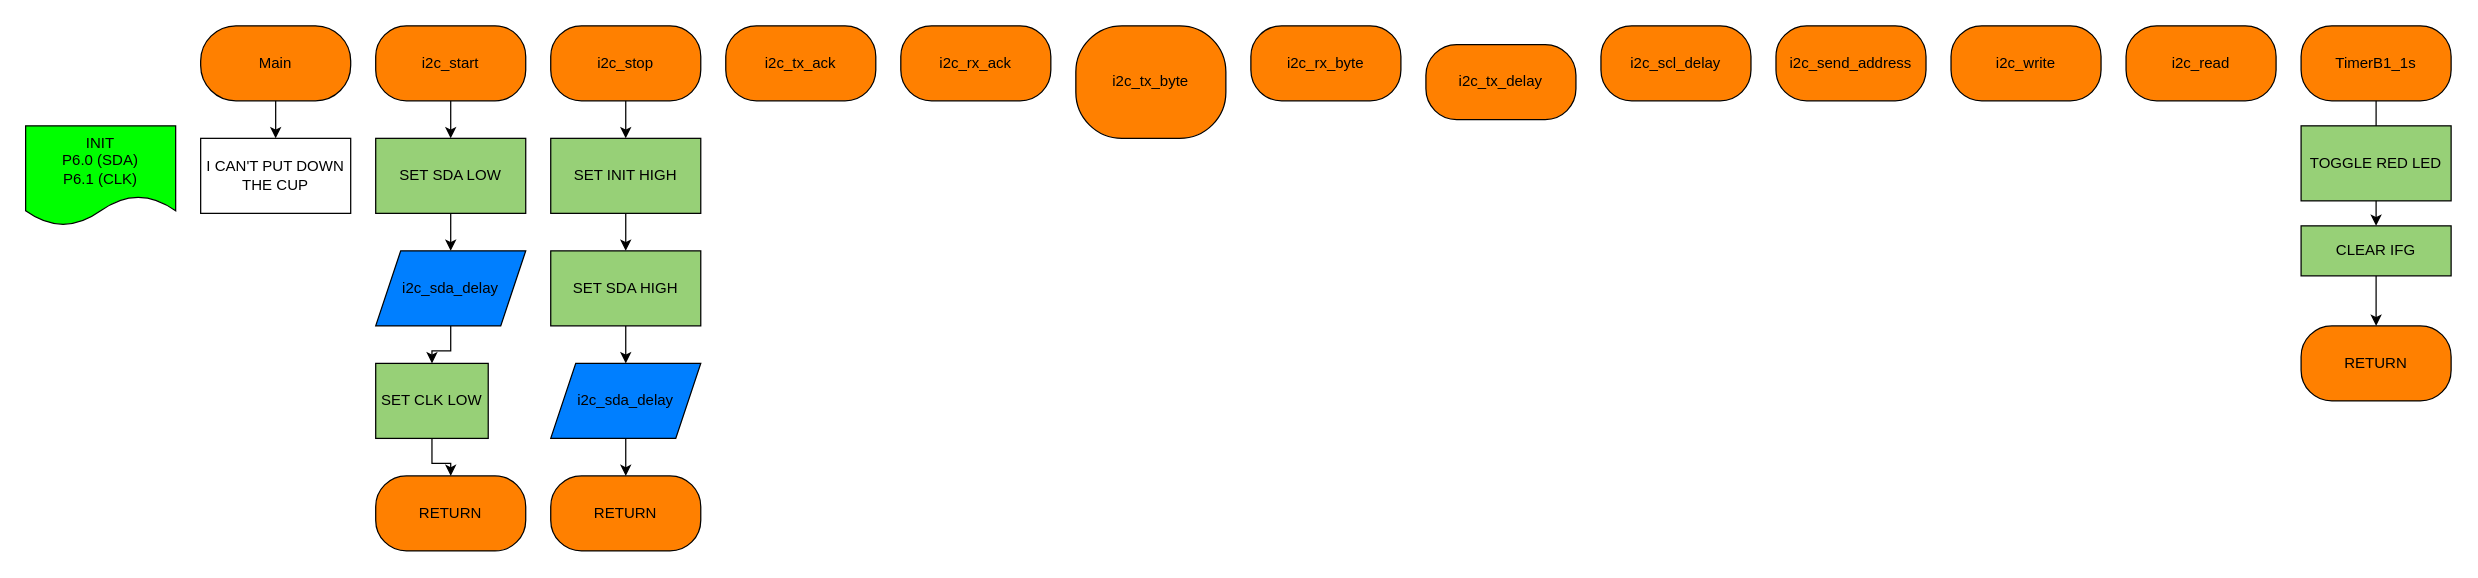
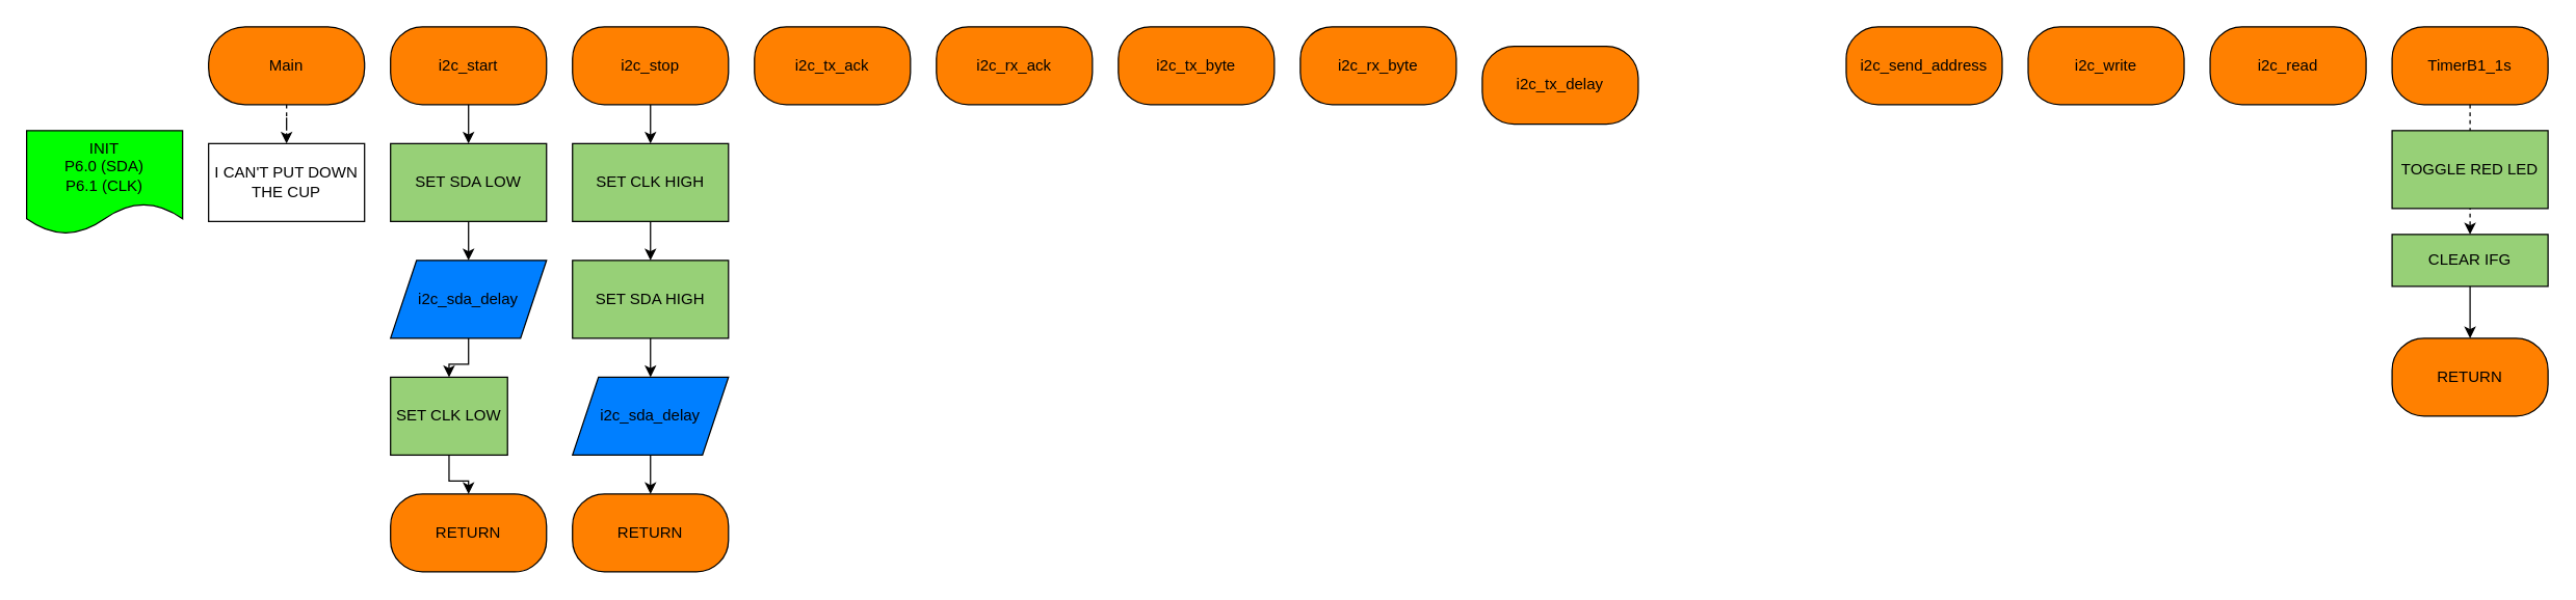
- <mxCell id="29" value="i2c_scl_delay" style="rounded=1;whiteSpace=wrap;html=1;fillColor=#FF8000;arcSize=41;" vertex="1" parent="1"><mxGeometry x="1280" y="20" width="120" height="60" as="geometry" /></mxCell>
- <mxCell id="26" value="i2c_tx_byte" style="rounded=1;whiteSpace=wrap;html=1;fillColor=#FF8000;arcSize=41;" vertex="1" parent="1"><mxGeometry x="860" y="20" width="120" height="90" as="geometry" /></mxCell>
+ <mxCell id="26" value="i2c_tx_byte" style="rounded=1;whiteSpace=wrap;html=1;fillColor=#FF8000;arcSize=41;" vertex="1" parent="1"><mxGeometry x="860" y="20" width="120" height="60" as="geometry" /></mxCell>
- <mxCell id="4" value="" style="edgeStyle=orthogonalEdgeStyle;rounded=0;orthogonalLoop=1;jettySize=auto;html=1;" edge="1" parent="1" source="5" target="2"><mxGeometry relative="1" as="geometry" /></mxCell>
+ <mxCell id="4" value="" style="edgeStyle=orthogonalEdgeStyle;rounded=0;orthogonalLoop=1;jettySize=auto;html=1;dashed=1;" edge="1" parent="1" source="5" target="2"><mxGeometry relative="1" as="geometry" /></mxCell>
- <mxCell id="33" value="" style="edgeStyle=orthogonalEdgeStyle;rounded=0;orthogonalLoop=1;jettySize=auto;html=1;" edge="1" parent="1" source="34" target="37"><mxGeometry relative="1" as="geometry" /></mxCell>
+ <mxCell id="33" value="" style="edgeStyle=orthogonalEdgeStyle;rounded=0;orthogonalLoop=1;jettySize=auto;html=1;dashed=1;" edge="1" parent="1" source="34" target="37"><mxGeometry relative="1" as="geometry" /></mxCell>
- <mxCell id="18" value="SET INIT HIGH" style="rounded=0;whiteSpace=wrap;html=1;fillColor=#97D077;" vertex="1" parent="1"><mxGeometry x="440" y="110" width="120" height="60" as="geometry" /></mxCell>
+ <mxCell id="18" value="SET CLK HIGH" style="rounded=0;whiteSpace=wrap;html=1;fillColor=#97D077;" vertex="1" parent="1"><mxGeometry x="440" y="110" width="120" height="60" as="geometry" /></mxCell>
